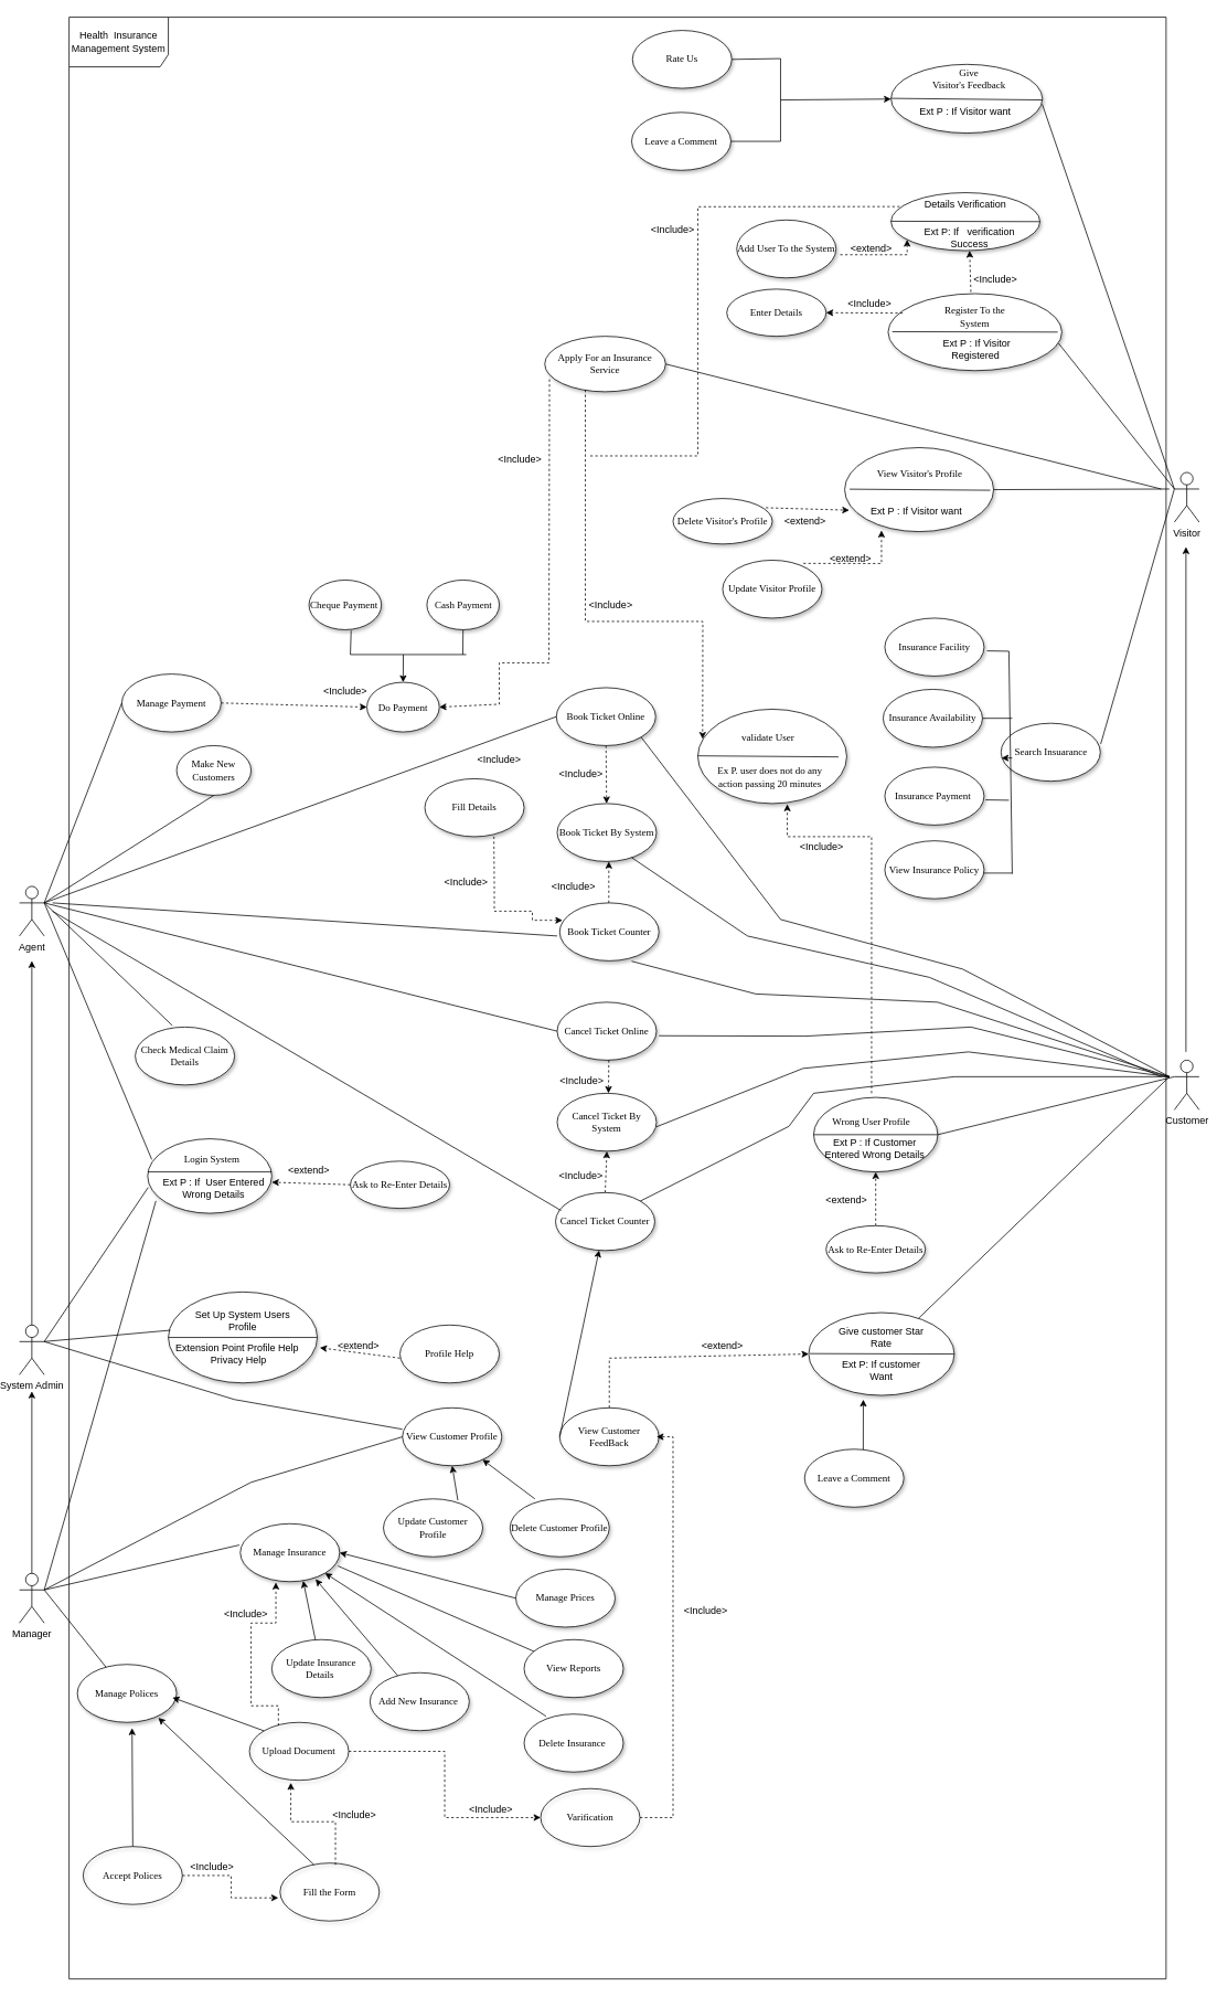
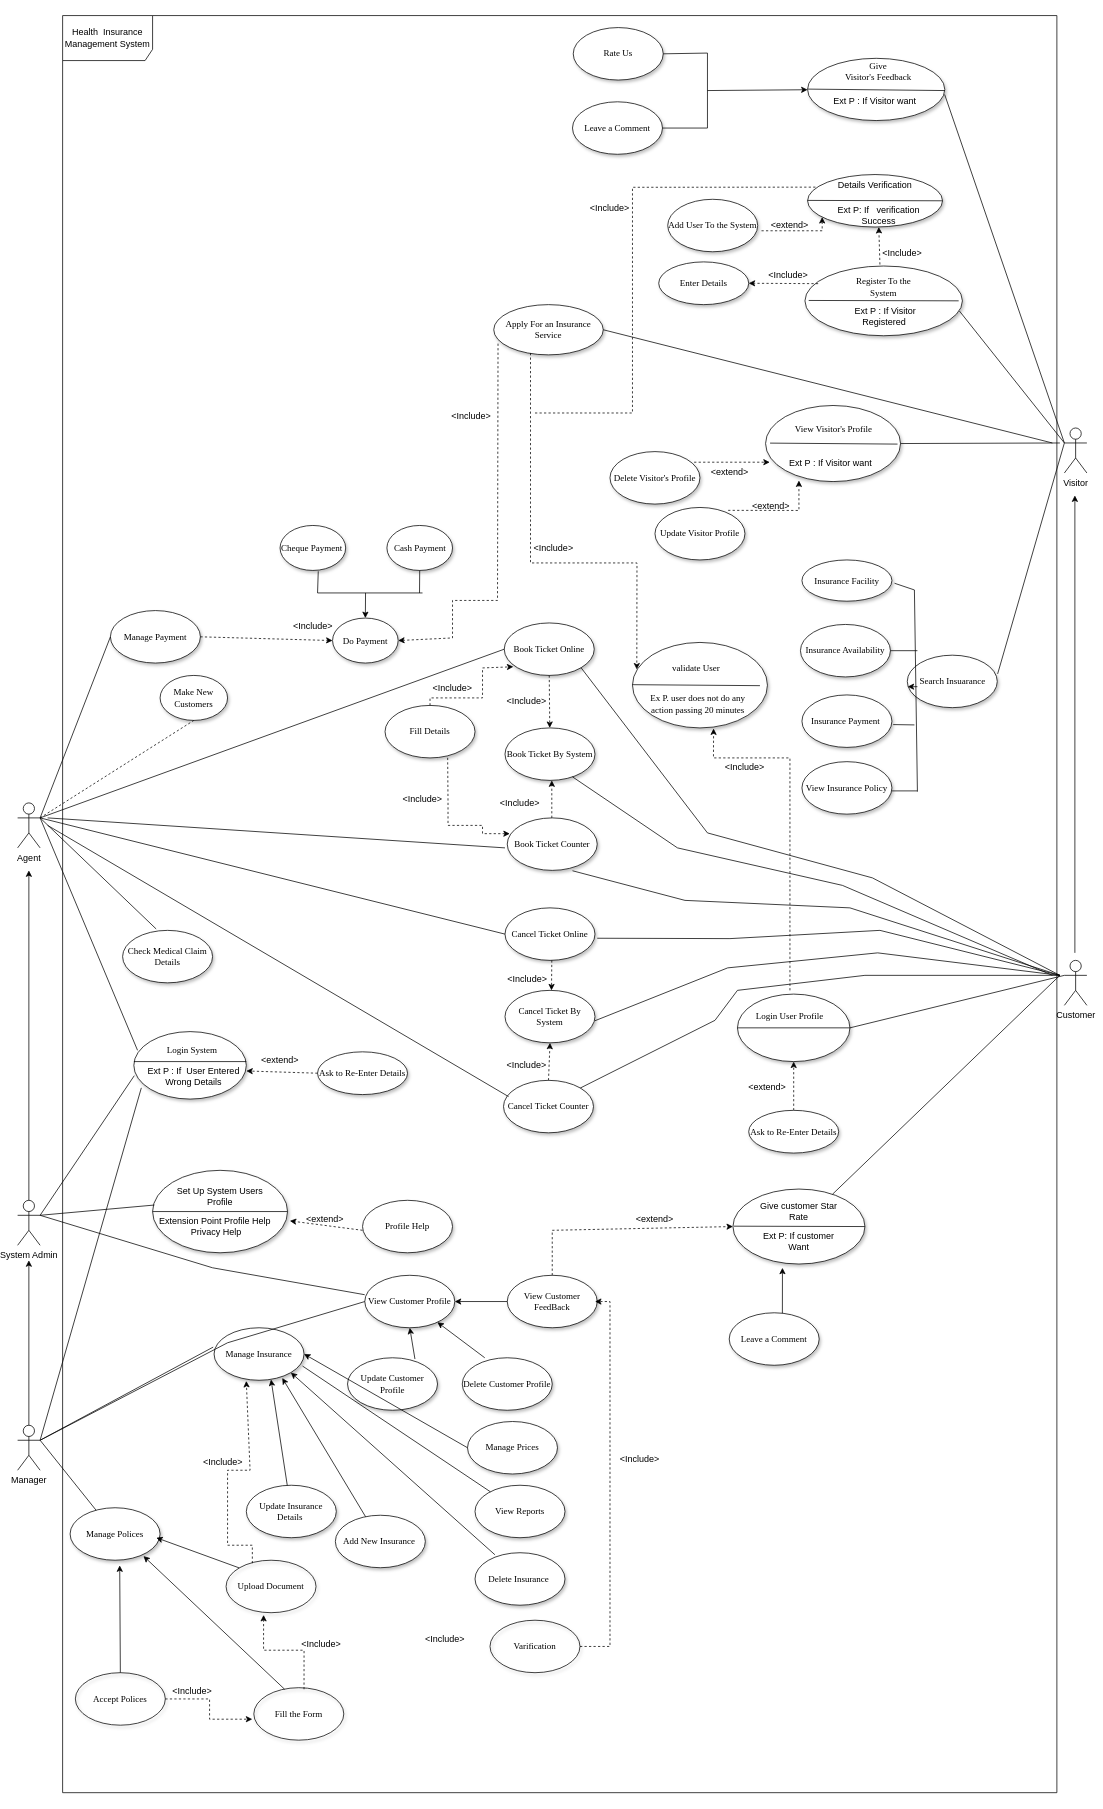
- <mxCell id="158" value="Delete Visitor's&amp;nbsp;Profile" style="ellipse;whiteSpace=wrap;html=1;rounded=0;shadow=1;comic=0;labelBackgroundColor=none;strokeWidth=1;fontFamily=Verdana;fontSize=12;align=center;" parent="1" vertex="1"><mxGeometry x="810" y="601.5" width="120" height="55" as="geometry" /></mxCell>
+ <mxCell id="158" value="Delete Visitor's&amp;nbsp;Profile" style="ellipse;whiteSpace=wrap;html=1;rounded=0;shadow=1;comic=0;labelBackgroundColor=none;strokeWidth=1;fontFamily=Verdana;fontSize=12;align=center;" parent="1" vertex="1"><mxGeometry x="810" y="601.5" width="120" height="70" as="geometry" /></mxCell>
- <mxCell id="28" value="Insurance Facility" style="ellipse;whiteSpace=wrap;html=1;rounded=0;shadow=1;comic=0;labelBackgroundColor=none;strokeWidth=1;fontFamily=Verdana;fontSize=12;align=center;" parent="1" vertex="1"><mxGeometry x="1066" y="746" width="120" height="70" as="geometry" /></mxCell>
+ <mxCell id="28" value="Insurance Facility" style="ellipse;whiteSpace=wrap;html=1;rounded=0;shadow=1;comic=0;labelBackgroundColor=none;strokeWidth=1;fontFamily=Verdana;fontSize=12;align=center;" parent="1" vertex="1"><mxGeometry x="1066" y="746" width="120" height="55" as="geometry" /></mxCell>
+ <mxCell id="7" value="" style="endArrow=classic;html=1;rounded=0;dashed=1;entryX=0.101;entryY=0.835;entryDx=0;entryDy=0;entryPerimeter=0;" parent="1" source="6" target="51" edge="1"><mxGeometry width="50" height="50" relative="1" as="geometry"><mxPoint x="-810" y="970" as="sourcePoint" /><mxPoint x="570" y="1110" as="targetPoint" /><Array as="points"><mxPoint x="570" y="930" /><mxPoint x="640" y="930" /><mxPoint x="640" y="890" /></Array></mxGeometry></mxCell>
- <mxCell id="75" value="" style="endArrow=none;html=1;rounded=0;exitX=1;exitY=0.333;exitDx=0;exitDy=0;exitPerimeter=0;entryX=0.5;entryY=1;entryDx=0;entryDy=0;" parent="1" source="72" target="73" edge="1"><mxGeometry width="50" height="50" relative="1" as="geometry"><mxPoint x="220" y="1100" as="sourcePoint" /><mxPoint x="270" y="1050" as="targetPoint" /></mxGeometry></mxCell>
+ <mxCell id="75" value="" style="endArrow=none;html=1;rounded=0;exitX=1;exitY=0.333;exitDx=0;exitDy=0;exitPerimeter=0;entryX=0.5;entryY=1;entryDx=0;entryDy=0;dashed=1;" parent="1" source="72" target="73" edge="1"><mxGeometry width="50" height="50" relative="1" as="geometry"><mxPoint x="220" y="1100" as="sourcePoint" /><mxPoint x="270" y="1050" as="targetPoint" /></mxGeometry></mxCell>
- <mxCell id="38" value="&lt;span style=&quot;font-family: &amp;#34;verdana&amp;#34;&quot;&gt;Wrong User Profile&lt;/span&gt;" style="text;html=1;strokeColor=none;fillColor=none;align=center;verticalAlign=middle;whiteSpace=wrap;rounded=0;" parent="1" vertex="1"><mxGeometry x="990" y="1340" width="120" height="30" as="geometry" /></mxCell>
+ <mxCell id="38" value="&lt;span style=&quot;font-family: &amp;#34;verdana&amp;#34;&quot;&gt;Login User Profile&lt;/span&gt;" style="text;html=1;strokeColor=none;fillColor=none;align=center;verticalAlign=middle;whiteSpace=wrap;rounded=0;" parent="1" vertex="1"><mxGeometry x="990" y="1340" width="120" height="30" as="geometry" /></mxCell>
- <mxCell id="39" value="Ext P : If Customer Entered Wrong Details" style="text;html=1;strokeColor=none;fillColor=none;align=center;verticalAlign=middle;whiteSpace=wrap;rounded=0;" parent="1" vertex="1"><mxGeometry x="984" y="1372" width="140" height="30" as="geometry" /></mxCell>
- <mxCell id="111" value="" style="endArrow=classic;html=1;rounded=0;exitX=0;exitY=0.5;exitDx=0;exitDy=0;" parent="1" source="107" target="52" edge="1"><mxGeometry width="50" height="50" relative="1" as="geometry"><mxPoint x="653" y="1820" as="sourcePoint" /><mxPoint x="589.917" y="1772.591" as="targetPoint" /></mxGeometry></mxCell>
+ <mxCell id="111" value="" style="endArrow=classic;html=1;rounded=0;exitX=0;exitY=0.5;exitDx=0;exitDy=0;entryX=1;entryY=0.5;entryDx=0;entryDy=0;" parent="1" source="107" target="104" edge="1"><mxGeometry width="50" height="50" relative="1" as="geometry"><mxPoint x="653" y="1820" as="sourcePoint" /><mxPoint x="589.917" y="1772.591" as="targetPoint" /></mxGeometry></mxCell>
- <mxCell id="78" value="Manage Insurance" style="ellipse;whiteSpace=wrap;html=1;rounded=0;shadow=1;comic=0;labelBackgroundColor=none;strokeWidth=1;fontFamily=Verdana;fontSize=12;align=center;" parent="1" vertex="1"><mxGeometry x="287" y="1840" width="120" height="70" as="geometry" /></mxCell>
+ <mxCell id="78" value="Manage Insurance" style="ellipse;whiteSpace=wrap;html=1;rounded=0;shadow=1;comic=0;labelBackgroundColor=none;strokeWidth=1;fontFamily=Verdana;fontSize=12;align=center;" parent="1" vertex="1"><mxGeometry x="282" y="1770" width="120" height="70" as="geometry" /></mxCell>
- <mxCell id="150" style="edgeStyle=orthogonalEdgeStyle;rounded=0;orthogonalLoop=1;jettySize=auto;html=1;entryX=0;entryY=0.5;entryDx=0;entryDy=0;dashed=1;exitX=1;exitY=0.5;exitDx=0;exitDy=0;" parent="1" source="137" target="148" edge="1"><mxGeometry relative="1" as="geometry"><mxPoint x="476.25" y="2140" as="sourcePoint" /><mxPoint x="636.25" y="2140" as="targetPoint" /></mxGeometry></mxCell>
